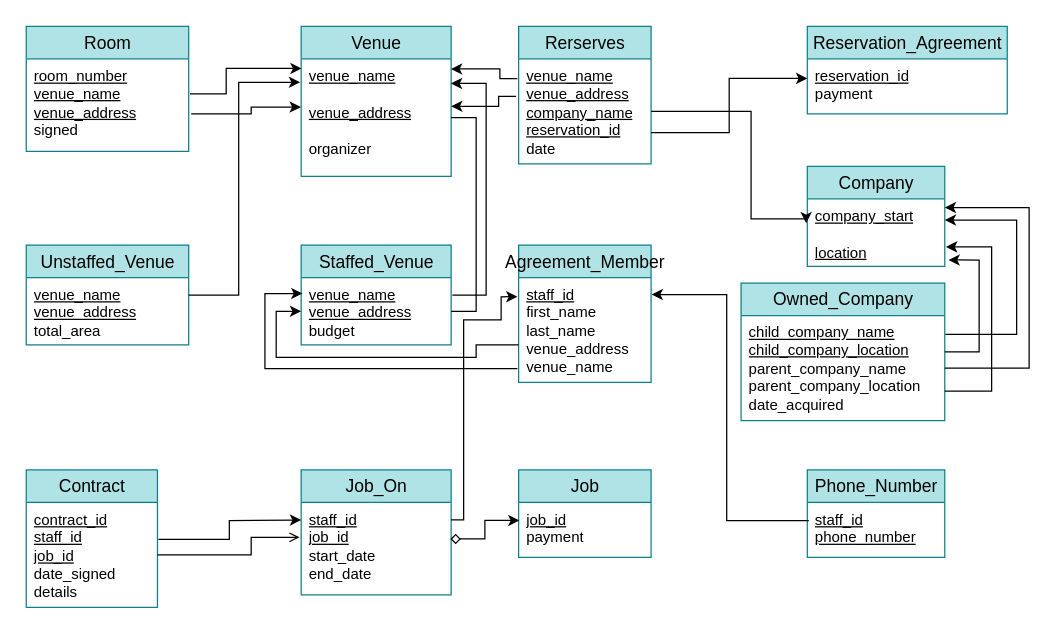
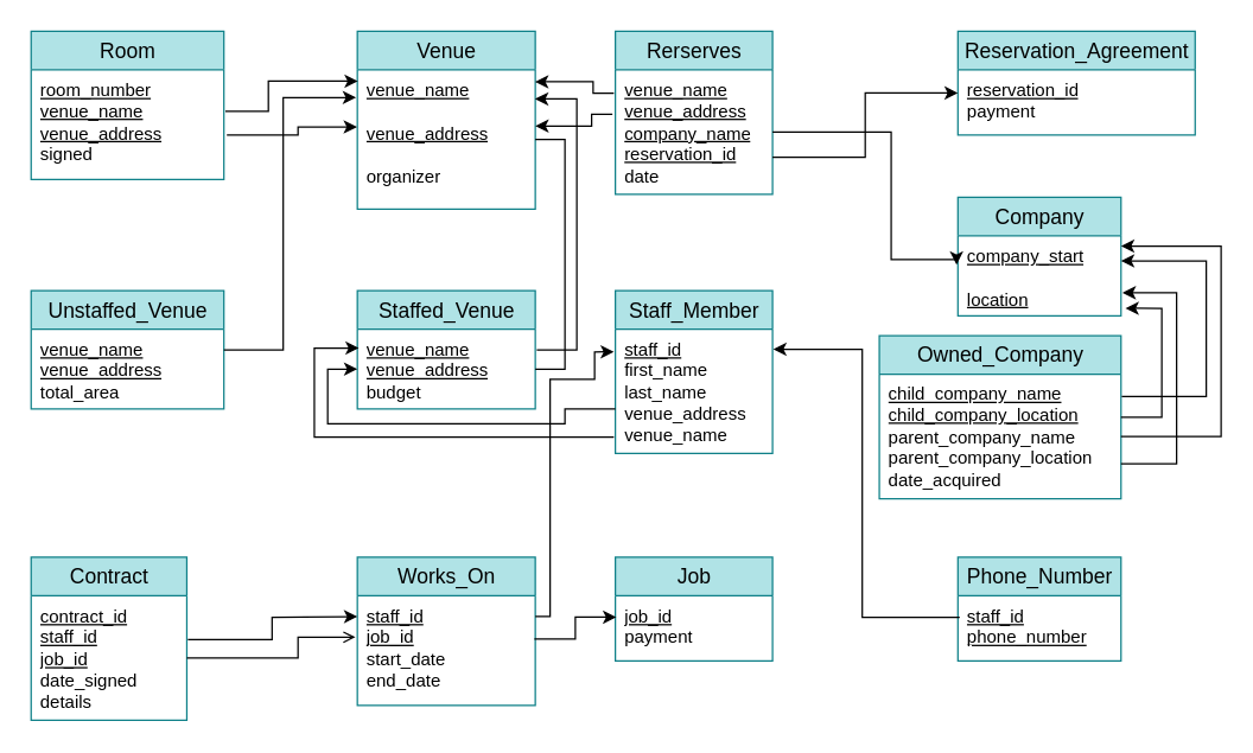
- <mxCell id="18" value="Agreement_Member" style="swimlane;fontStyle=0;childLayout=stackLayout;horizontal=1;startSize=26;fillColor=#b0e3e6;horizontalStack=0;resizeParent=1;resizeParentMax=0;resizeLast=0;collapsible=1;marginBottom=0;swimlaneFillColor=#ffffff;align=center;fontSize=14;strokeColor=#0e8088;whiteSpace=wrap;" parent="1" vertex="1"><mxGeometry x="414.5" y="195.5" width="106" height="110" as="geometry" /></mxCell>
+ <mxCell id="18" value="Staff_Member" style="swimlane;fontStyle=0;childLayout=stackLayout;horizontal=1;startSize=26;fillColor=#b0e3e6;horizontalStack=0;resizeParent=1;resizeParentMax=0;resizeLast=0;collapsible=1;marginBottom=0;swimlaneFillColor=#ffffff;align=center;fontSize=14;strokeColor=#0e8088;whiteSpace=wrap;" parent="1" vertex="1"><mxGeometry x="414.5" y="195.5" width="106" height="110" as="geometry" /></mxCell>
- <mxCell id="26" value="Job_On" style="swimlane;fontStyle=0;childLayout=stackLayout;horizontal=1;startSize=26;fillColor=#b0e3e6;horizontalStack=0;resizeParent=1;resizeParentMax=0;resizeLast=0;collapsible=1;marginBottom=0;swimlaneFillColor=#ffffff;align=center;fontSize=14;strokeColor=#0e8088;whiteSpace=wrap;" parent="1" vertex="1"><mxGeometry x="240.5" y="375.5" width="120" height="100" as="geometry" /></mxCell>
+ <mxCell id="26" value="Works_On" style="swimlane;fontStyle=0;childLayout=stackLayout;horizontal=1;startSize=26;fillColor=#b0e3e6;horizontalStack=0;resizeParent=1;resizeParentMax=0;resizeLast=0;collapsible=1;marginBottom=0;swimlaneFillColor=#ffffff;align=center;fontSize=14;strokeColor=#0e8088;whiteSpace=wrap;" parent="1" vertex="1"><mxGeometry x="240.5" y="375.5" width="120" height="100" as="geometry" /></mxCell>
- <mxCell id="39" style="edgeStyle=orthogonalEdgeStyle;rounded=0;orthogonalLoop=1;jettySize=auto;html=1;exitX=0.006;exitY=0.327;exitDx=0;exitDy=0;entryX=0.995;entryY=0.395;entryDx=0;entryDy=0;entryPerimeter=0;startArrow=classic;startFill=1;endArrow=diamond;endFill=0;exitPerimeter=0;" parent="1" source="23" target="27" edge="1"><mxGeometry relative="1" as="geometry" /></mxCell>
+ <mxCell id="39" style="edgeStyle=orthogonalEdgeStyle;rounded=0;orthogonalLoop=1;jettySize=auto;html=1;exitX=0.006;exitY=0.327;exitDx=0;exitDy=0;entryX=0.995;entryY=0.395;entryDx=0;entryDy=0;entryPerimeter=0;startArrow=classic;startFill=1;endArrow=none;endFill=0;exitPerimeter=0;" parent="1" source="23" target="27" edge="1"><mxGeometry relative="1" as="geometry" /></mxCell>
